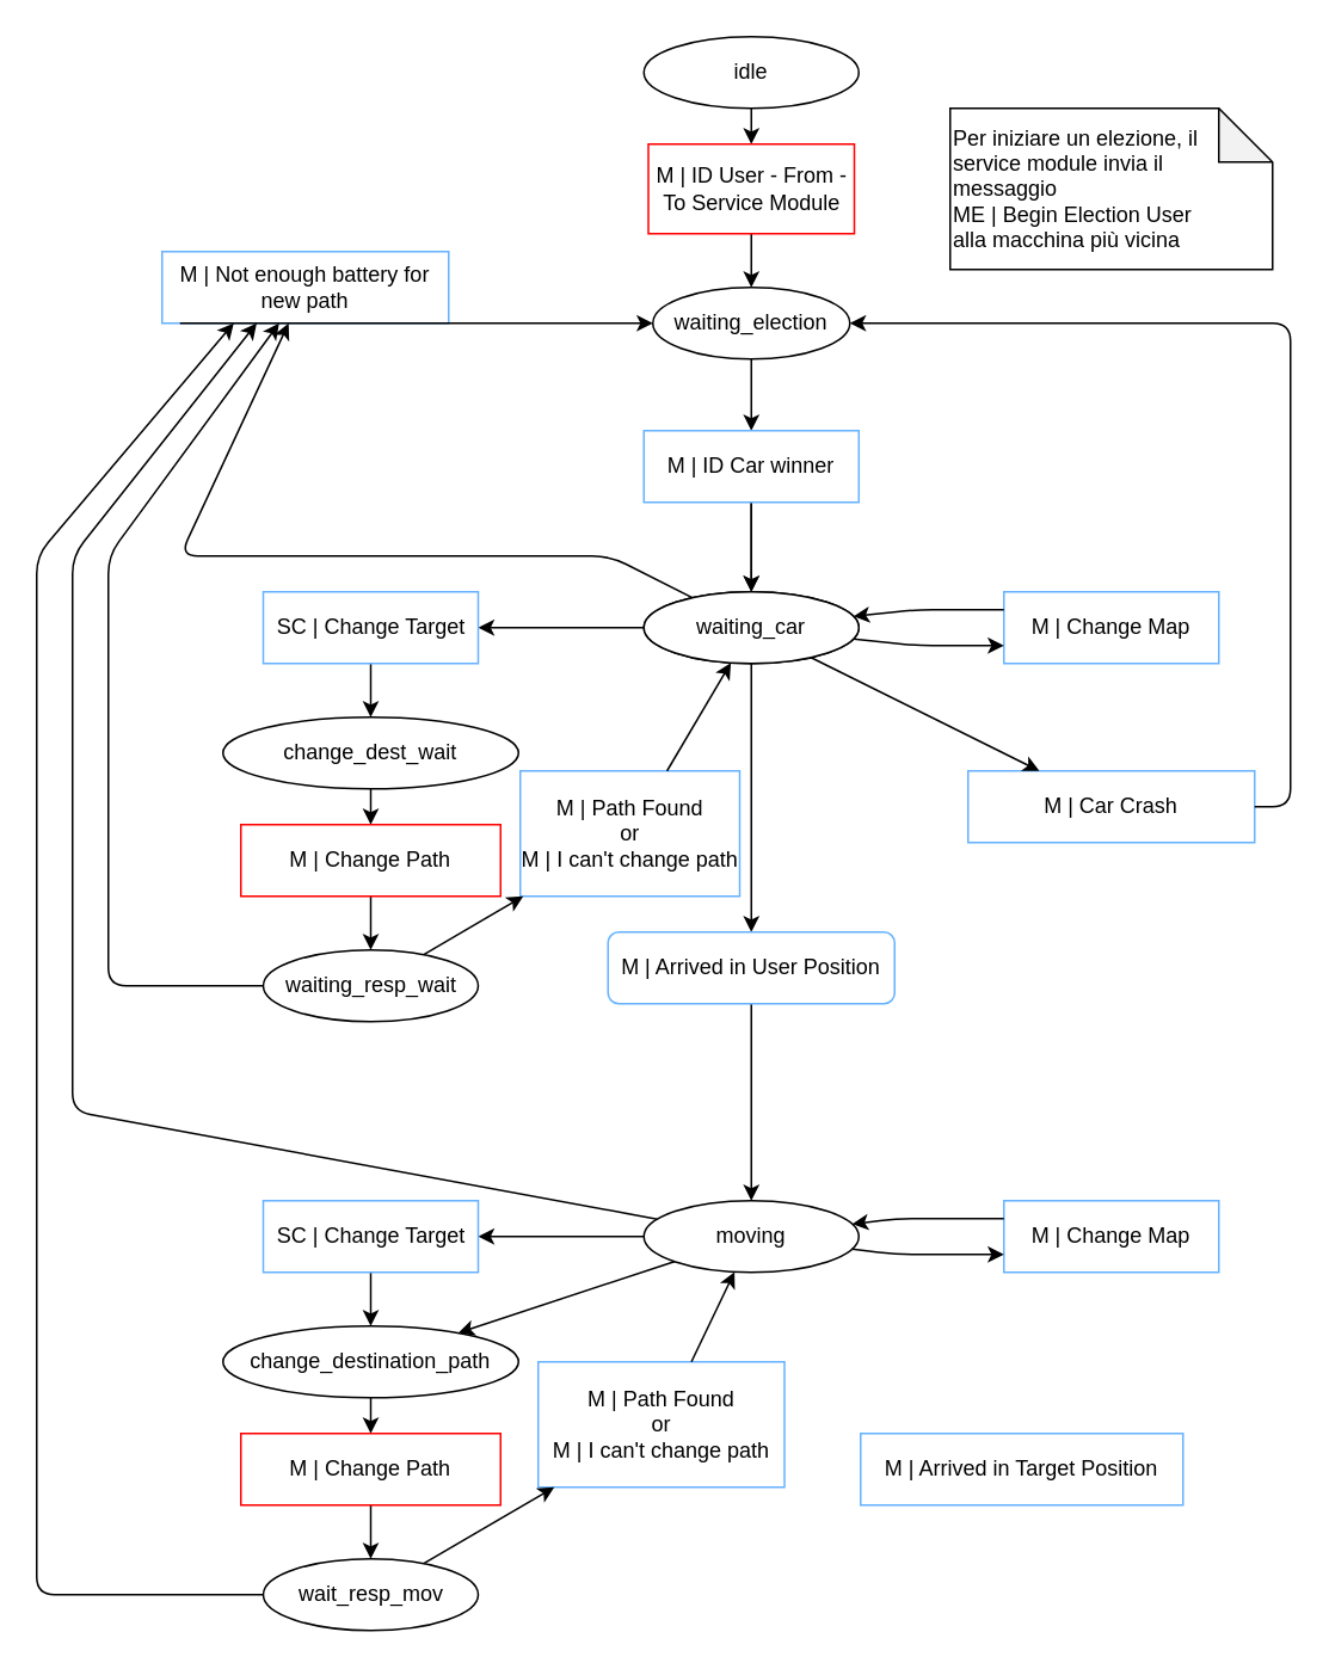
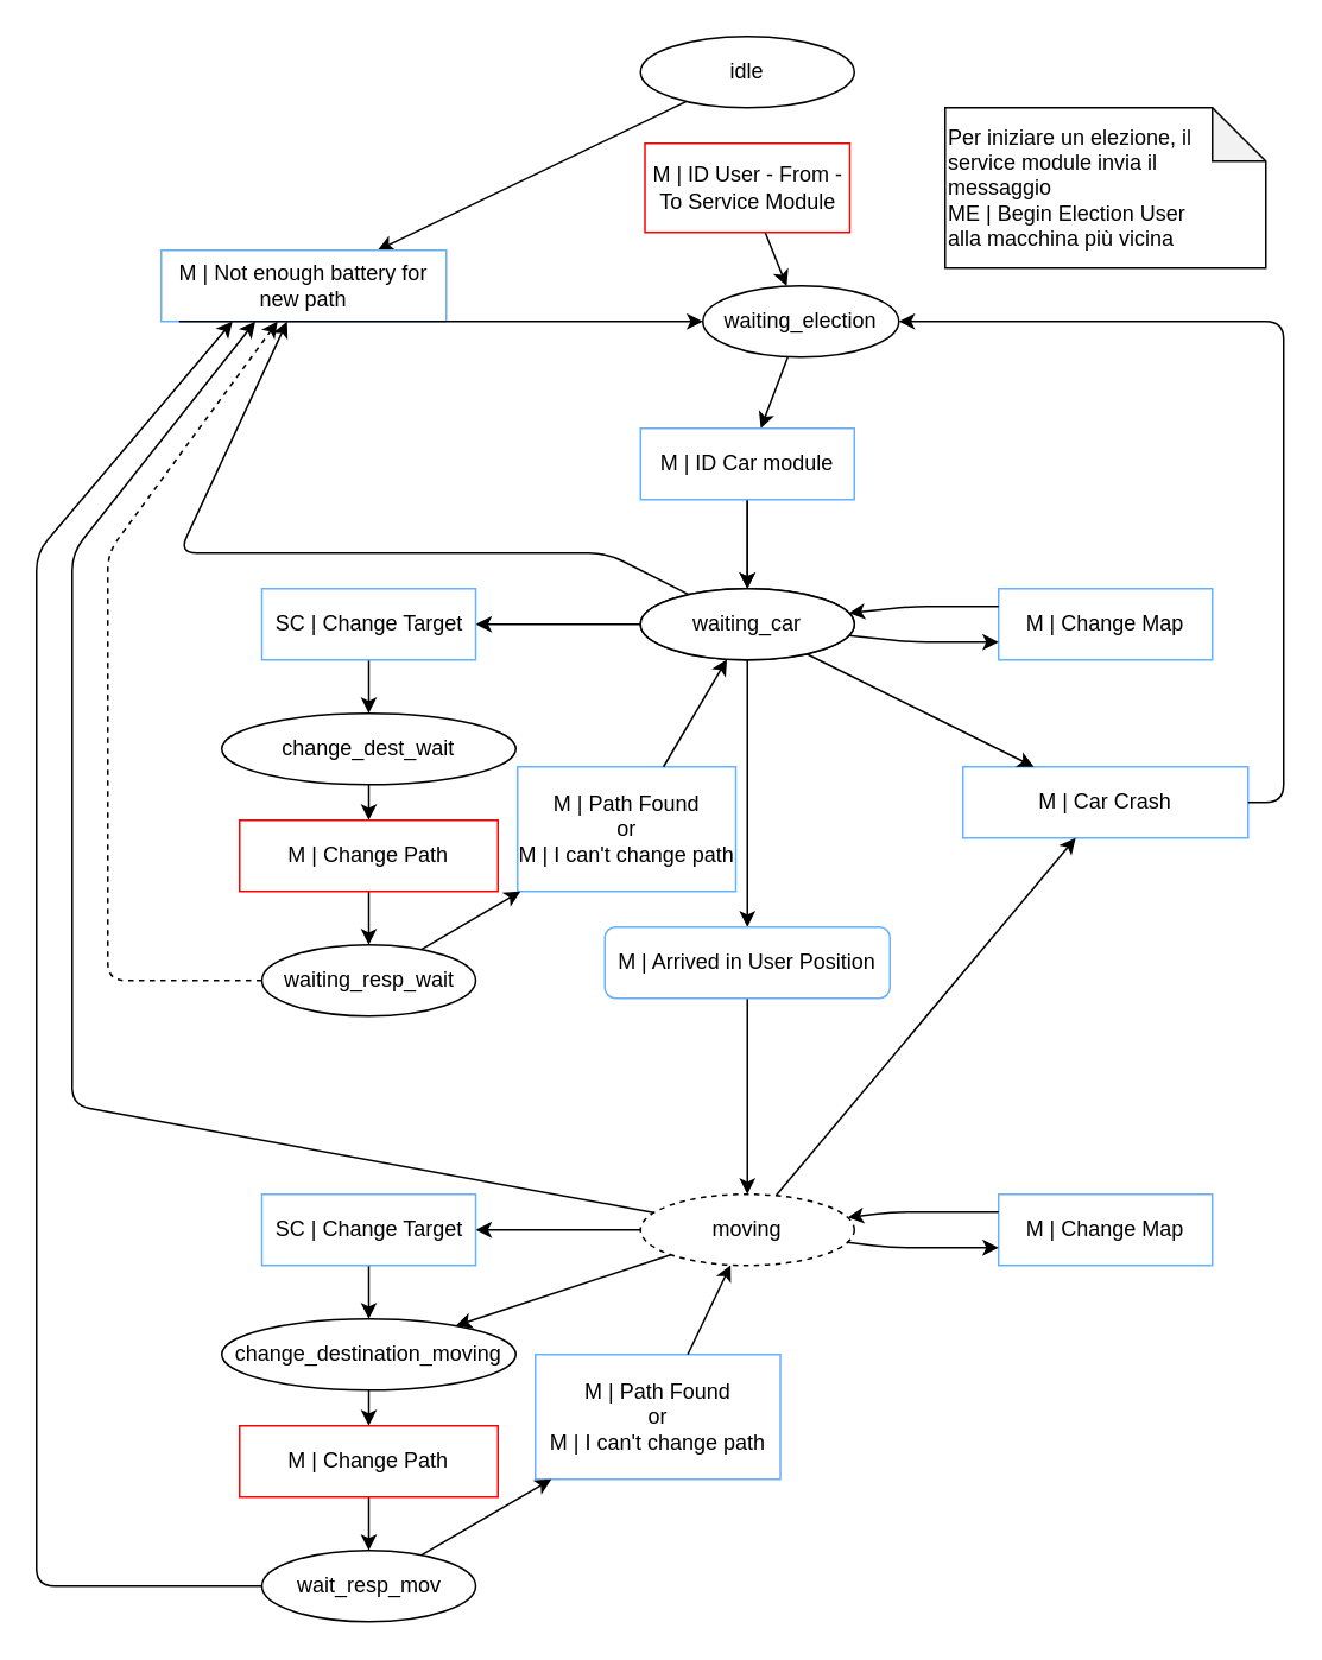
- <mxCell id="4" value="" style="endArrow=classic;html=1;" parent="1" source="2" target="9" edge="1"><mxGeometry width="50" height="50" relative="1" as="geometry"><mxPoint x="200" y="270" as="sourcePoint" /><mxPoint x="215.935" y="370" as="targetPoint" /></mxGeometry></mxCell>
+ <mxCell id="4" value="" style="endArrow=classic;html=1;" parent="1" source="2" target="26" edge="1"><mxGeometry width="50" height="50" relative="1" as="geometry"><mxPoint x="200" y="270" as="sourcePoint" /><mxPoint x="215.935" y="370" as="targetPoint" /></mxGeometry></mxCell>
- <mxCell id="5" value="waiting_election" style="ellipse;whiteSpace=wrap;html=1;" parent="1" vertex="1"><mxGeometry x="364" y="160" width="110" height="40" as="geometry" /></mxCell>
+ <mxCell id="5" value="waiting_election" style="ellipse;whiteSpace=wrap;html=1;" parent="1" vertex="1"><mxGeometry x="394" y="160" width="110" height="40" as="geometry" /></mxCell>
- <mxCell id="27" value="M | ID Car winner" style="rounded=0;whiteSpace=wrap;html=1;strokeColor=#66B2FF;fillColor=none;" parent="1" vertex="1"><mxGeometry x="359" y="240" width="120" height="40" as="geometry" /></mxCell>
+ <mxCell id="27" value="M | ID Car module" style="rounded=0;whiteSpace=wrap;html=1;strokeColor=#66B2FF;fillColor=none;" parent="1" vertex="1"><mxGeometry x="359" y="240" width="120" height="40" as="geometry" /></mxCell>
- <mxCell id="37" value="" style="endArrow=classic;html=1;" parent="1" source="22" target="26" edge="1"><mxGeometry width="50" height="50" relative="1" as="geometry"><mxPoint x="260" y="590" as="sourcePoint" /><mxPoint x="310" y="540" as="targetPoint" /><Array as="points"><mxPoint x="60" y="550" /><mxPoint x="60" y="310" /></Array></mxGeometry></mxCell>
+ <mxCell id="37" value="" style="endArrow=classic;html=1;dashed=1;" parent="1" source="22" target="26" edge="1"><mxGeometry width="50" height="50" relative="1" as="geometry"><mxPoint x="260" y="590" as="sourcePoint" /><mxPoint x="310" y="540" as="targetPoint" /><Array as="points"><mxPoint x="60" y="550" /><mxPoint x="60" y="310" /></Array></mxGeometry></mxCell>
+ <mxCell id="39" value="" style="endArrow=classic;html=1;" parent="1" source="10" target="33" edge="1"><mxGeometry width="50" height="50" relative="1" as="geometry"><mxPoint x="560" y="750" as="sourcePoint" /><mxPoint x="610" y="700" as="targetPoint" /></mxGeometry></mxCell>
- <mxCell id="10" value="moving" style="ellipse;whiteSpace=wrap;html=1;strokeColor=#000000;fillColor=#ffffff;" parent="1" vertex="1"><mxGeometry x="359" y="670" width="120" height="40" as="geometry" /></mxCell>
+ <mxCell id="10" value="moving" style="ellipse;whiteSpace=wrap;html=1;strokeColor=#000000;fillColor=#ffffff;dashed=1;" parent="1" vertex="1"><mxGeometry x="359" y="670" width="120" height="40" as="geometry" /></mxCell>
- <mxCell id="46" value="change_destination_path" style="ellipse;whiteSpace=wrap;html=1;strokeColor=#000000;fillColor=#ffffff;" parent="1" vertex="1"><mxGeometry x="124" y="740" width="165" height="40" as="geometry" /></mxCell>
+ <mxCell id="46" value="change_destination_moving" style="ellipse;whiteSpace=wrap;html=1;strokeColor=#000000;fillColor=#ffffff;" parent="1" vertex="1"><mxGeometry x="124" y="740" width="165" height="40" as="geometry" /></mxCell>
- <mxCell id="17" value="M | Arrived in Target Position" style="rounded=0;whiteSpace=wrap;html=1;strokeColor=#66B2FF;fillColor=none;" parent="1" vertex="1"><mxGeometry x="480" y="800" width="180" height="40" as="geometry" /></mxCell>
